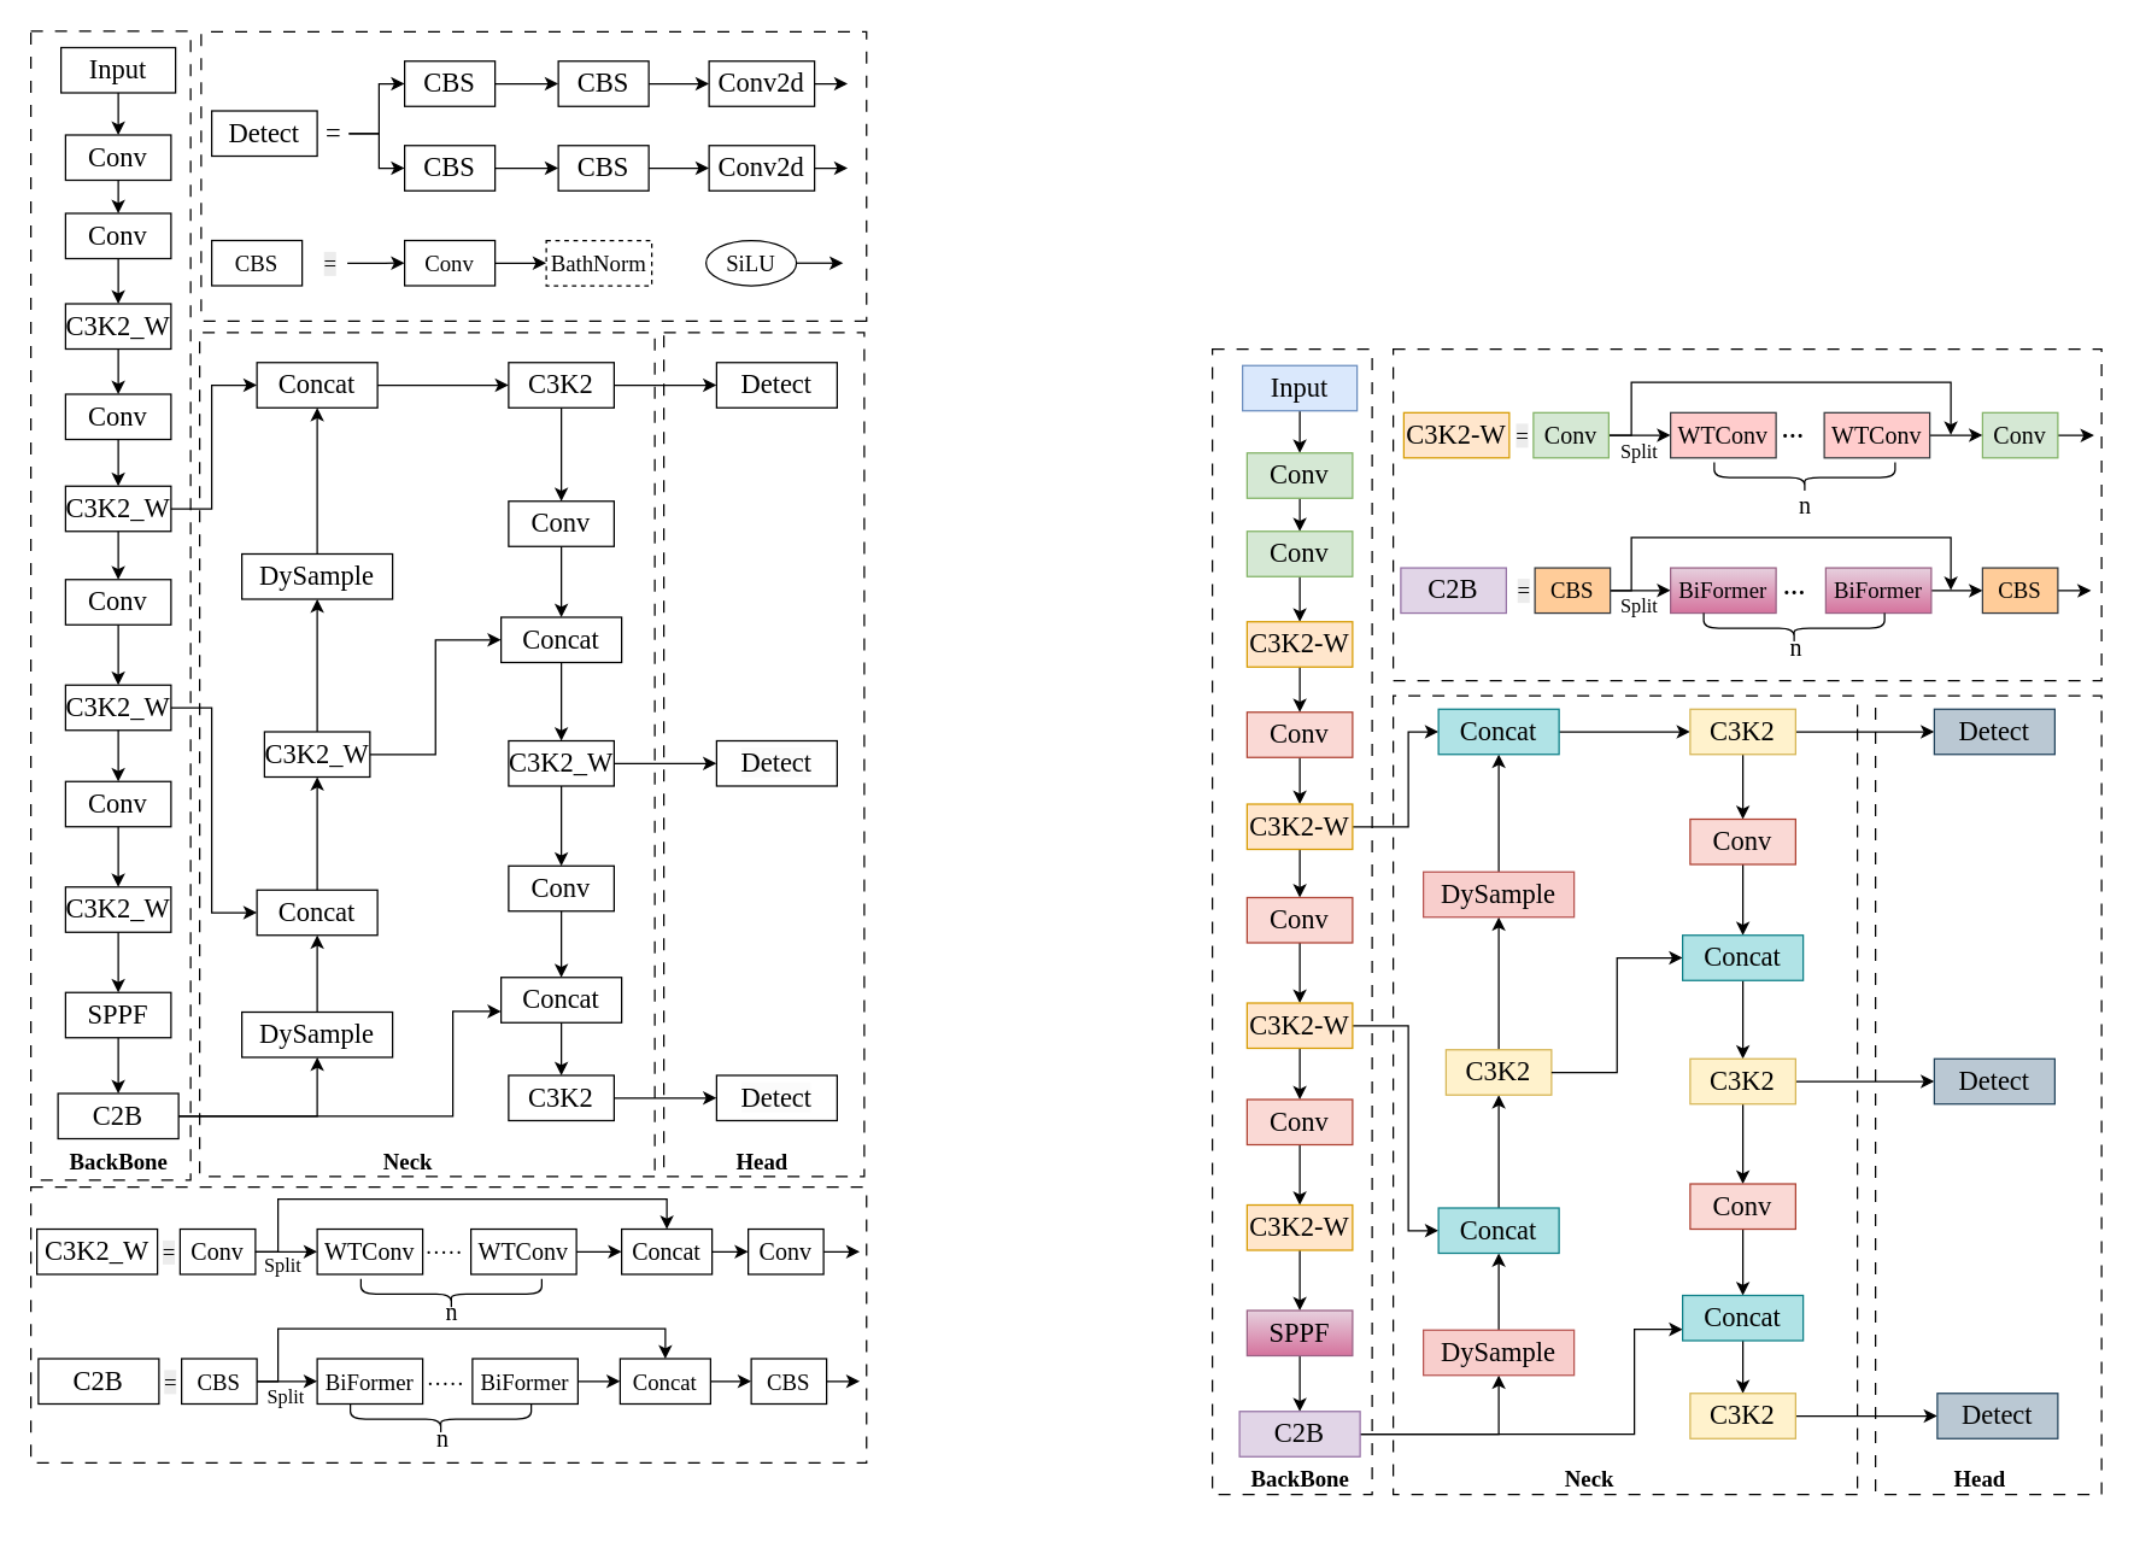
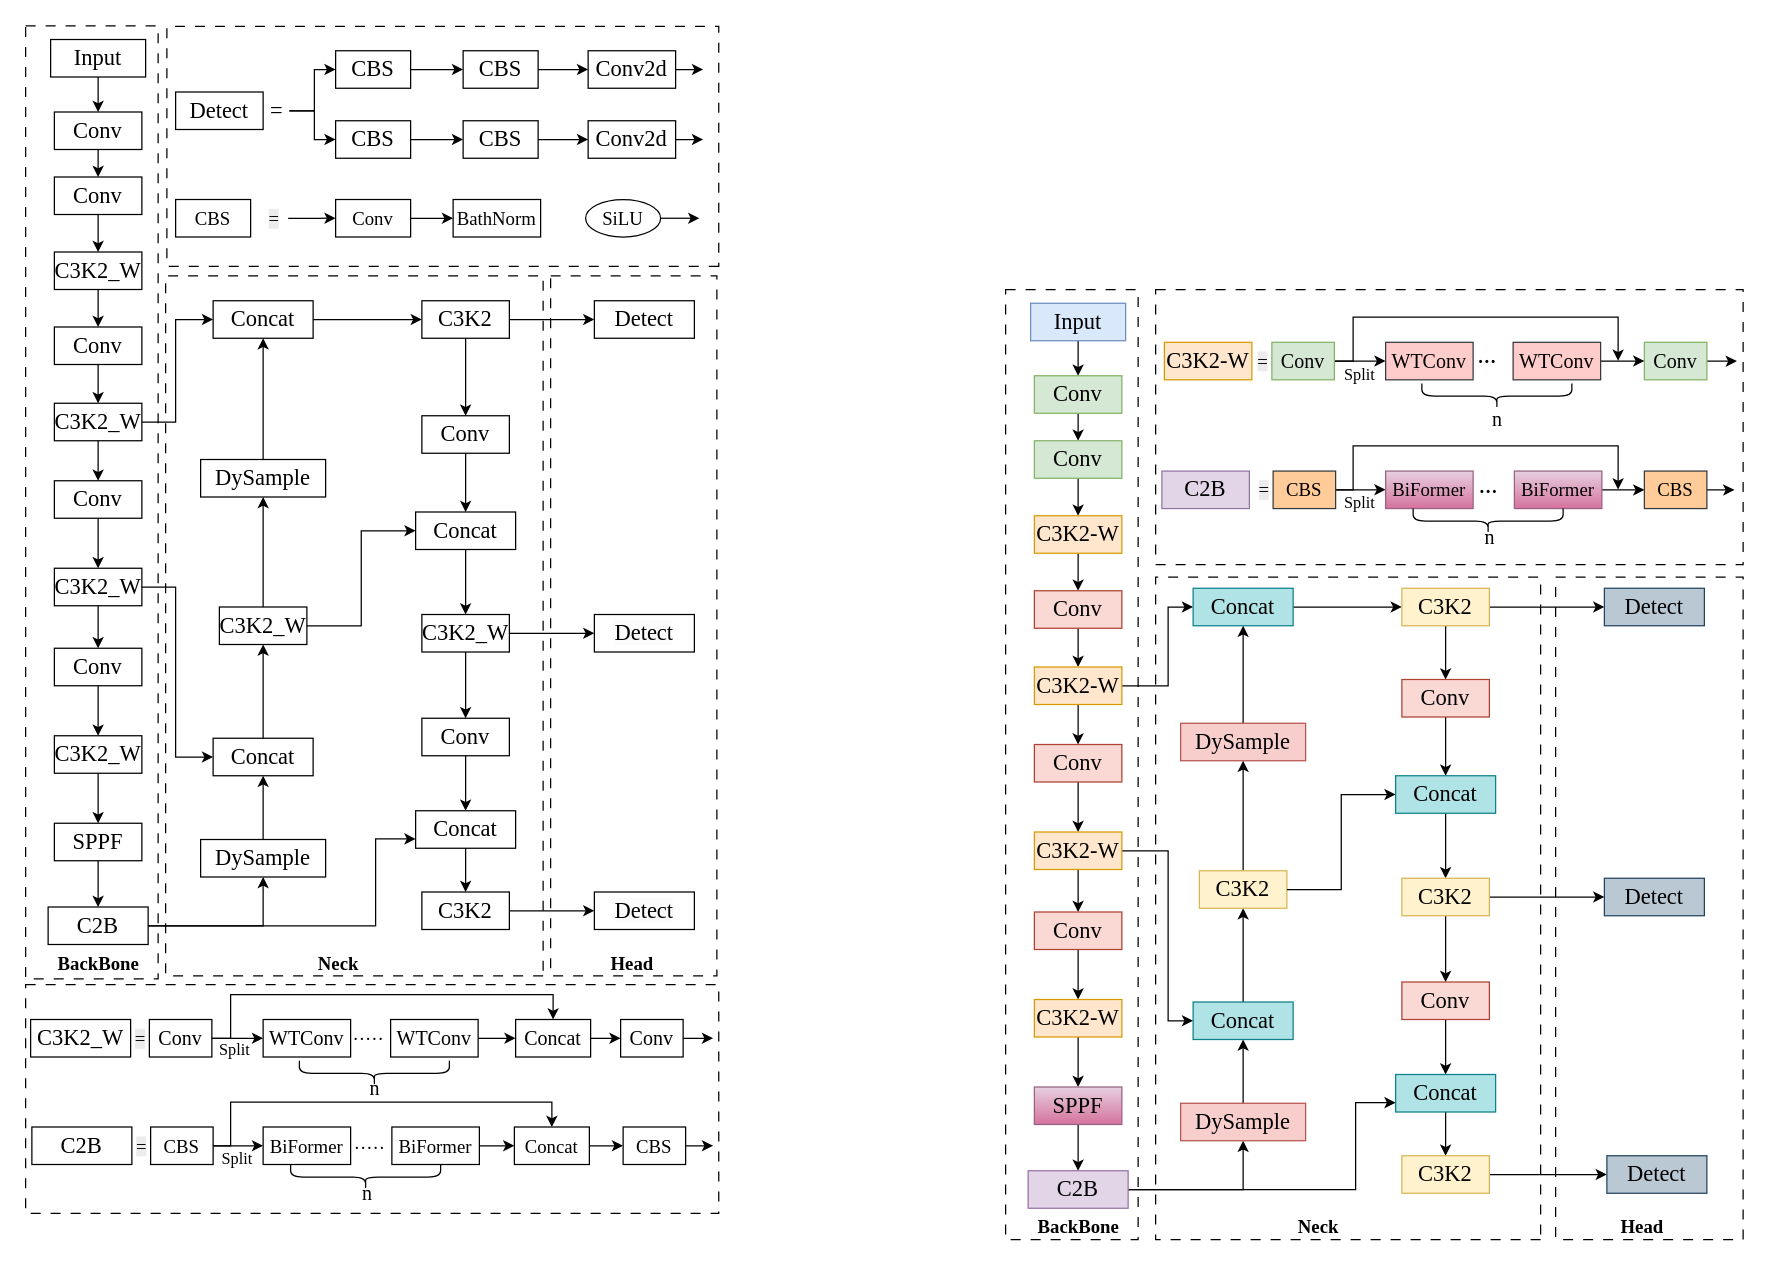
- <mxCell id="120" value="BathNorm" style="rounded=0;whiteSpace=wrap;html=1;fillColor=none;fontSize=15;fontFamily=Times New Roman;fontStyle=0;dashed=1;" parent="116" vertex="1"><mxGeometry x="222" width="70" height="30" as="geometry" /></mxCell>
+ <mxCell id="120" value="BathNorm" style="rounded=0;whiteSpace=wrap;html=1;fillColor=none;fontSize=15;fontFamily=Times New Roman;fontStyle=0" parent="116" vertex="1"><mxGeometry x="222" width="70" height="30" as="geometry" /></mxCell>
